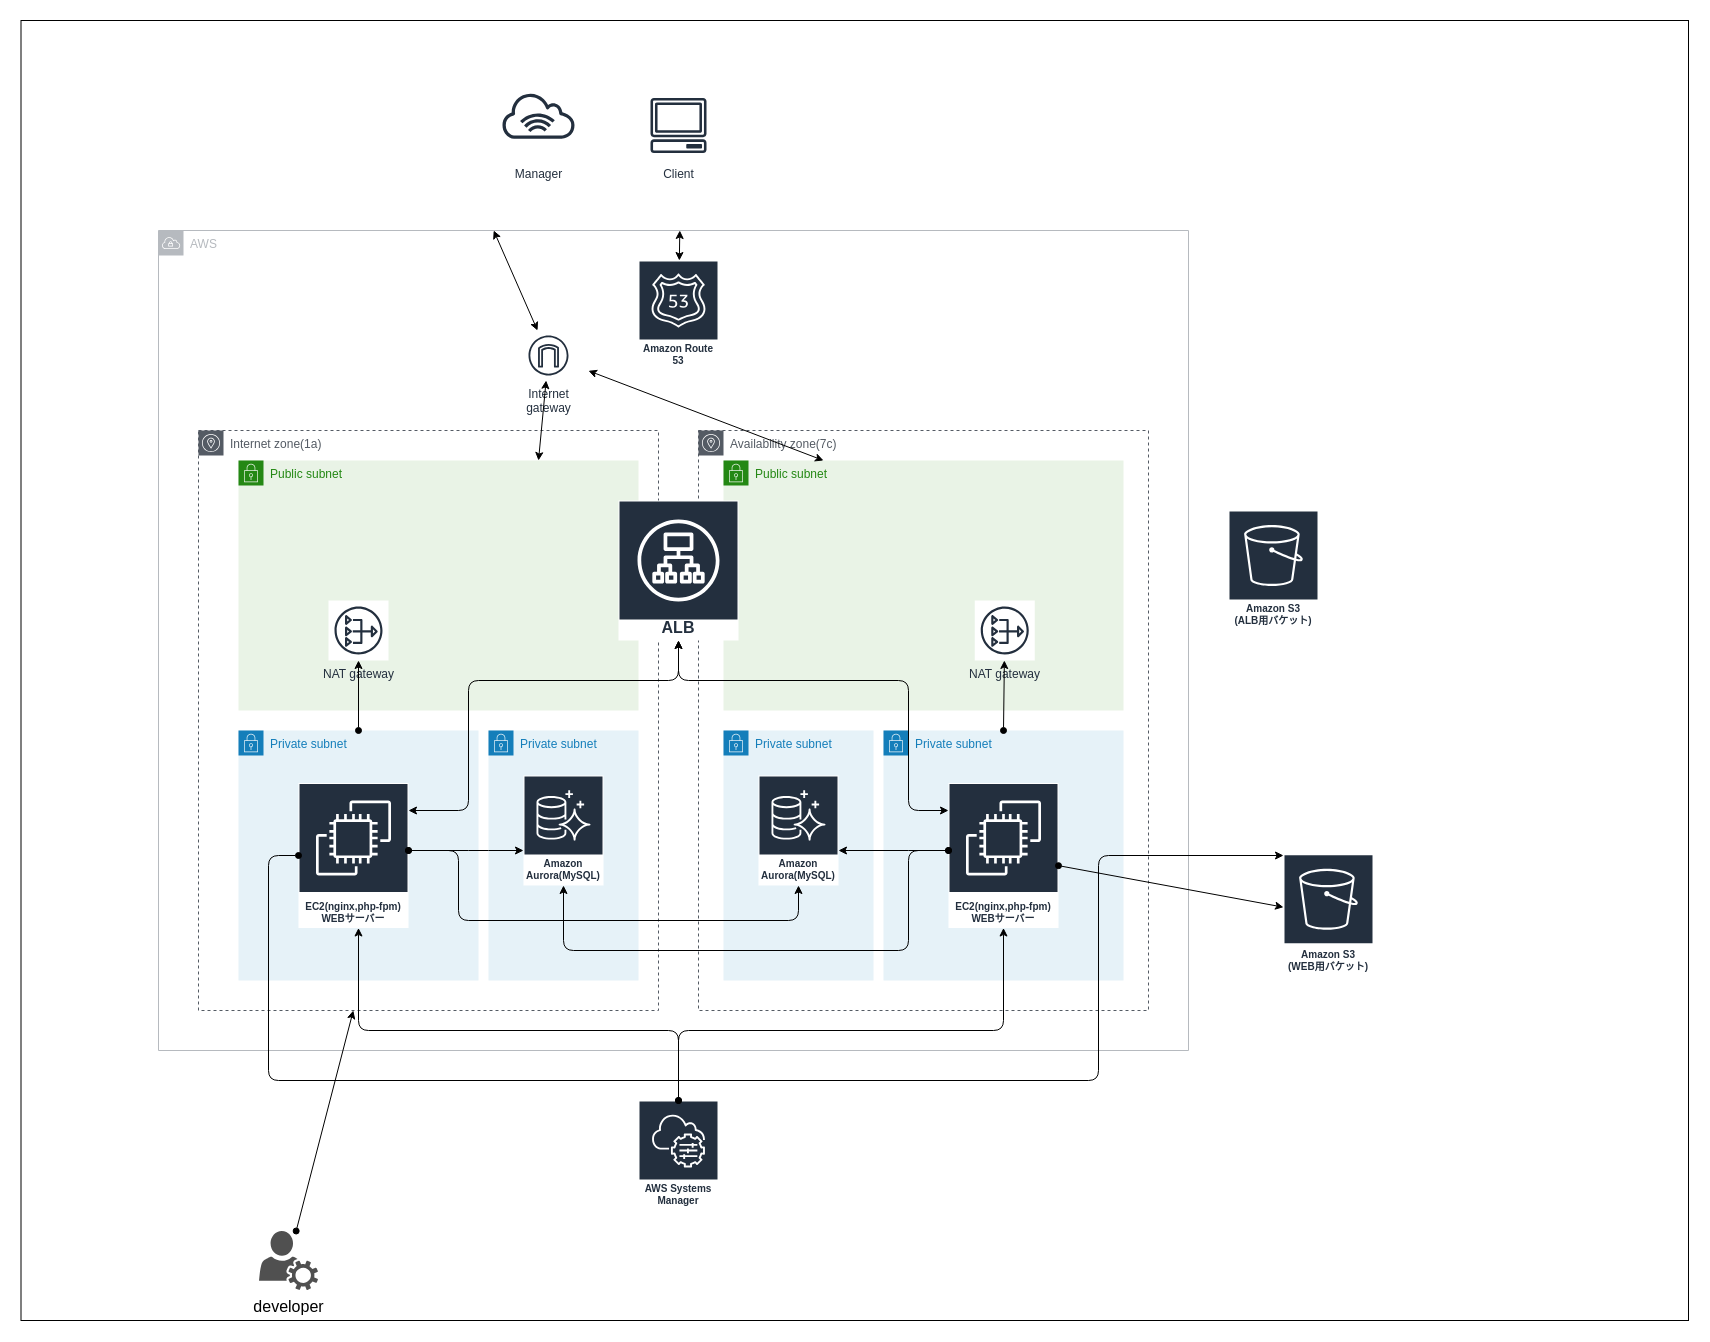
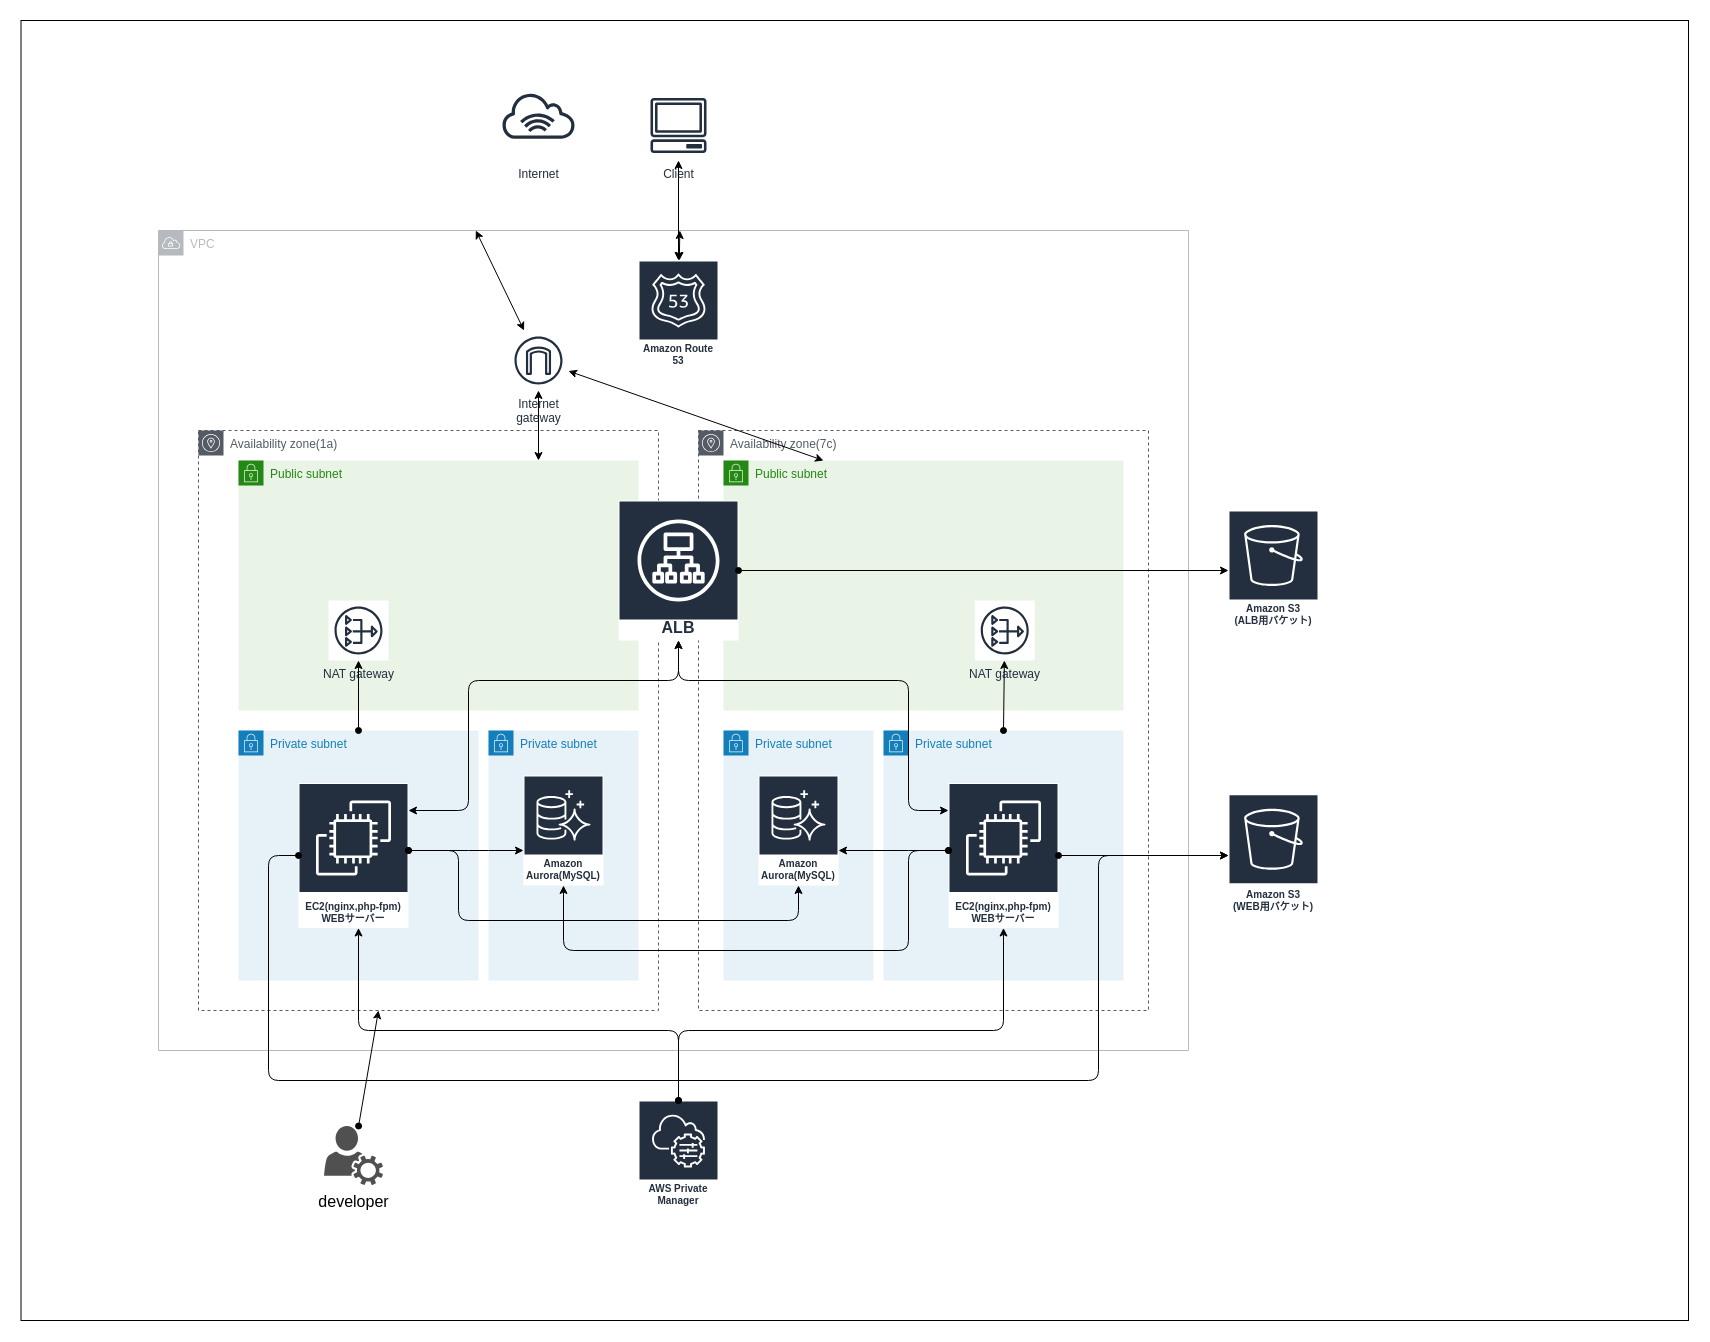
- <mxCell id="8" value="Manager" style="outlineConnect=0;fontColor=#232F3E;gradientColor=none;strokeColor=#232F3E;fillColor=#ffffff;dashed=0;verticalLabelPosition=bottom;verticalAlign=top;align=center;html=1;fontSize=12;fontStyle=0;aspect=fixed;shape=mxgraph.aws4.resourceIcon;resIcon=mxgraph.aws4.internet_alt1;" parent="1" vertex="1"><mxGeometry x="493" y="70" width="90" height="90" as="geometry" /></mxCell>
+ <mxCell id="8" value="Internet" style="outlineConnect=0;fontColor=#232F3E;gradientColor=none;strokeColor=#232F3E;fillColor=#ffffff;dashed=0;verticalLabelPosition=bottom;verticalAlign=top;align=center;html=1;fontSize=12;fontStyle=0;aspect=fixed;shape=mxgraph.aws4.resourceIcon;resIcon=mxgraph.aws4.internet_alt1;" parent="1" vertex="1"><mxGeometry x="493" y="70" width="90" height="90" as="geometry" /></mxCell>
+ <mxCell id="16" value="" style="endArrow=classic;html=1;strokeColor=#000000;strokeWidth=1;startArrow=classic;startFill=1;" parent="1" source="6" target="15" edge="1"><mxGeometry width="50" height="50" relative="1" as="geometry"><mxPoint x="348" y="210" as="sourcePoint" /><mxPoint x="348" y="525" as="targetPoint" /></mxGeometry></mxCell>
- <mxCell id="3" value="AWS" style="outlineConnect=0;gradientColor=none;html=1;whiteSpace=wrap;fontSize=12;fontStyle=0;shape=mxgraph.aws4.group;grIcon=mxgraph.aws4.group_vpc;strokeColor=#B6BABF;fillColor=#ffffff;verticalAlign=top;align=left;spacingLeft=30;fontColor=#B6BABF;dashed=0;" parent="1" vertex="1"><mxGeometry x="158" y="230" width="1030" height="820" as="geometry" /></mxCell>
+ <mxCell id="3" value="VPC" style="outlineConnect=0;gradientColor=none;html=1;whiteSpace=wrap;fontSize=12;fontStyle=0;shape=mxgraph.aws4.group;grIcon=mxgraph.aws4.group_vpc;strokeColor=#B6BABF;fillColor=#ffffff;verticalAlign=top;align=left;spacingLeft=30;fontColor=#B6BABF;dashed=0;" parent="1" vertex="1"><mxGeometry x="158" y="230" width="1030" height="820" as="geometry" /></mxCell>
- <mxCell id="13" value="Internet&#10;gateway" style="outlineConnect=0;fontColor=#232F3E;gradientColor=none;strokeColor=#232F3E;fillColor=#ffffff;dashed=0;verticalLabelPosition=bottom;verticalAlign=top;align=center;html=1;fontSize=12;fontStyle=0;aspect=fixed;shape=mxgraph.aws4.resourceIcon;resIcon=mxgraph.aws4.internet_gateway;" parent="1" vertex="1"><mxGeometry x="508" y="330" width="80" height="50" as="geometry" /></mxCell>
+ <mxCell id="13" value="Internet&#10;gateway" style="outlineConnect=0;fontColor=#232F3E;gradientColor=none;strokeColor=#232F3E;fillColor=#ffffff;dashed=0;verticalLabelPosition=bottom;verticalAlign=top;align=center;html=1;fontSize=12;fontStyle=0;aspect=fixed;shape=mxgraph.aws4.resourceIcon;resIcon=mxgraph.aws4.internet_gateway;" parent="1" vertex="1"><mxGeometry x="508" y="330" width="60" height="60" as="geometry" /></mxCell>
- <mxCell id="4" value="Internet zone(1a)" style="outlineConnect=0;gradientColor=none;html=1;whiteSpace=wrap;fontSize=12;fontStyle=0;shape=mxgraph.aws4.group;grIcon=mxgraph.aws4.group_availability_zone;strokeColor=#545B64;fillColor=none;verticalAlign=top;align=left;spacingLeft=30;fontColor=#545B64;dashed=1;" parent="1" vertex="1"><mxGeometry x="198" y="430" width="460" height="580" as="geometry" /></mxCell>
+ <mxCell id="4" value="Availability zone(1a)" style="outlineConnect=0;gradientColor=none;html=1;whiteSpace=wrap;fontSize=12;fontStyle=0;shape=mxgraph.aws4.group;grIcon=mxgraph.aws4.group_availability_zone;strokeColor=#545B64;fillColor=none;verticalAlign=top;align=left;spacingLeft=30;fontColor=#545B64;dashed=1;" parent="1" vertex="1"><mxGeometry x="198" y="430" width="460" height="580" as="geometry" /></mxCell>
+ <mxCell id="43" value="" style="endArrow=classic;html=1;strokeColor=#000000;strokeWidth=1;startArrow=oval;startFill=1;" parent="1" source="22" target="41" edge="1"><mxGeometry width="50" height="50" relative="1" as="geometry"><mxPoint x="1013" y="740" as="sourcePoint" /><mxPoint x="1013.875" y="670" as="targetPoint" /></mxGeometry></mxCell>
- <mxCell id="42" value="Amazon S3&lt;br&gt;(WEB用バケット)" style="outlineConnect=0;fontColor=#232F3E;gradientColor=none;strokeColor=#ffffff;fillColor=#232F3E;dashed=0;verticalLabelPosition=middle;verticalAlign=bottom;align=center;html=1;whiteSpace=wrap;fontSize=10;fontStyle=1;spacing=3;shape=mxgraph.aws4.productIcon;prIcon=mxgraph.aws4.s3;" parent="1" vertex="1"><mxGeometry x="1283" y="853.75" width="90" height="122.5" as="geometry" /></mxCell>
+ <mxCell id="42" value="Amazon S3&lt;br&gt;(WEB用バケット)" style="outlineConnect=0;fontColor=#232F3E;gradientColor=none;strokeColor=#ffffff;fillColor=#232F3E;dashed=0;verticalLabelPosition=middle;verticalAlign=bottom;align=center;html=1;whiteSpace=wrap;fontSize=10;fontStyle=1;spacing=3;shape=mxgraph.aws4.productIcon;prIcon=mxgraph.aws4.s3;" parent="1" vertex="1"><mxGeometry x="1228" y="793.75" width="90" height="122.5" as="geometry" /></mxCell>
- <mxCell id="36" value="AWS Systems Manager" style="outlineConnect=0;fontColor=#232F3E;gradientColor=none;strokeColor=#ffffff;fillColor=#232F3E;dashed=0;verticalLabelPosition=middle;verticalAlign=bottom;align=center;html=1;whiteSpace=wrap;fontSize=10;fontStyle=1;spacing=3;shape=mxgraph.aws4.productIcon;prIcon=mxgraph.aws4.systems_manager;" parent="1" vertex="1"><mxGeometry x="638" y="1100" width="80" height="110" as="geometry" /></mxCell>
+ <mxCell id="36" value="AWS Private Manager" style="outlineConnect=0;fontColor=#232F3E;gradientColor=none;strokeColor=#ffffff;fillColor=#232F3E;dashed=0;verticalLabelPosition=middle;verticalAlign=bottom;align=center;html=1;whiteSpace=wrap;fontSize=10;fontStyle=1;spacing=3;shape=mxgraph.aws4.productIcon;prIcon=mxgraph.aws4.systems_manager;" parent="1" vertex="1"><mxGeometry x="638" y="1100" width="80" height="110" as="geometry" /></mxCell>
- <mxCell id="37" value="&lt;font color=&quot;#000000&quot;&gt;developer&lt;/font&gt;" style="pointerEvents=1;shadow=0;dashed=0;html=1;strokeColor=none;fillColor=#505050;labelPosition=center;verticalLabelPosition=bottom;verticalAlign=top;outlineConnect=0;align=center;shape=mxgraph.office.services.user_services;fontSize=16;" parent="1" vertex="1"><mxGeometry x="258.5" y="1230.5" width="59" height="59" as="geometry" /></mxCell>
+ <mxCell id="37" value="&lt;font color=&quot;#000000&quot;&gt;developer&lt;/font&gt;" style="pointerEvents=1;shadow=0;dashed=0;html=1;strokeColor=none;fillColor=#505050;labelPosition=center;verticalLabelPosition=bottom;verticalAlign=top;outlineConnect=0;align=center;shape=mxgraph.office.services.user_services;fontSize=16;" parent="1" vertex="1"><mxGeometry x="323.5" y="1125.5" width="59" height="59" as="geometry" /></mxCell>
